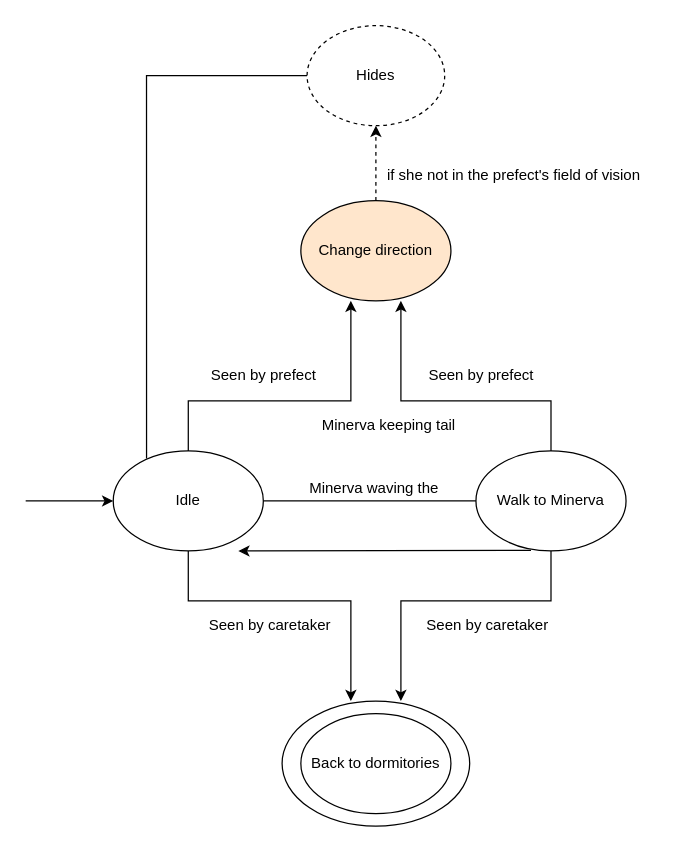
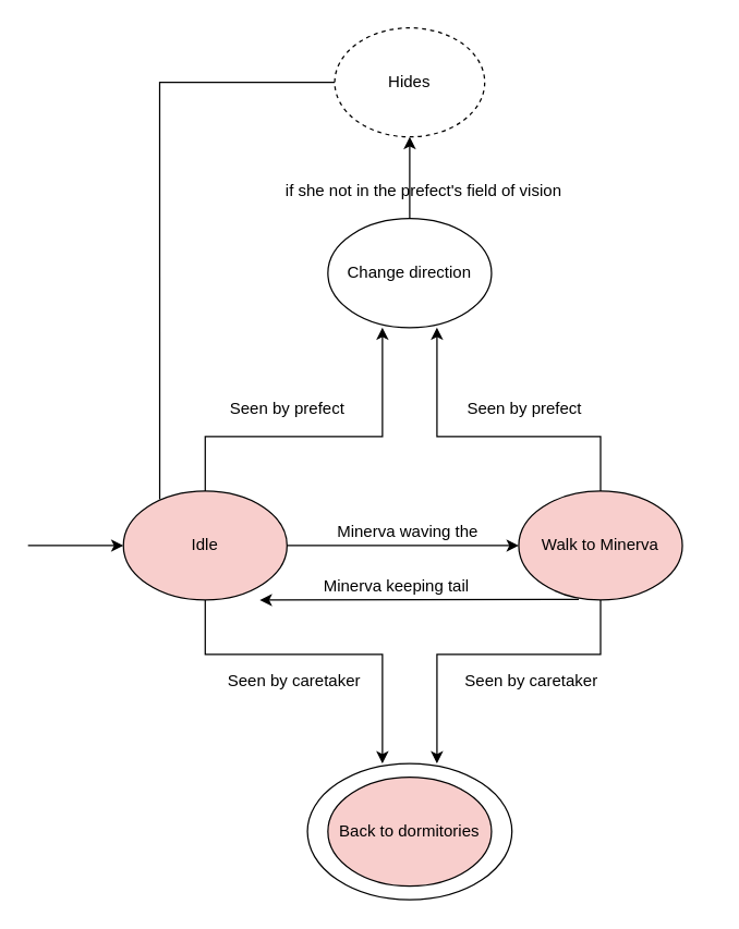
- <mxCell id="19" value="" style="edgeStyle=orthogonalEdgeStyle;rounded=0;orthogonalLoop=1;jettySize=auto;html=1;dashed=1;" edge="1" parent="1" source="20" target="22"><mxGeometry relative="1" as="geometry" /></mxCell>
+ <mxCell id="19" value="" style="edgeStyle=orthogonalEdgeStyle;rounded=0;orthogonalLoop=1;jettySize=auto;html=1;" edge="1" parent="1" source="20" target="22"><mxGeometry relative="1" as="geometry" /></mxCell>
- <mxCell id="23" value="if she not in the prefect's field of vision" style="text;html=1;align=center;verticalAlign=middle;resizable=0;points=[];autosize=1;" vertex="1" parent="1"><mxGeometry x="300" y="130" width="220" height="20" as="geometry" /></mxCell>
+ <mxCell id="23" value="if she not in the prefect's field of vision" style="text;html=1;align=center;verticalAlign=middle;resizable=0;points=[];autosize=1;" vertex="1" parent="1"><mxGeometry x="200" y="130" width="220" height="20" as="geometry" /></mxCell>
- <mxCell id="20" value="Change direction" style="ellipse;whiteSpace=wrap;html=1;fillColor=#ffe6cc;" vertex="1" parent="1"><mxGeometry x="240" y="160" width="120" height="80" as="geometry" /></mxCell>
+ <mxCell id="20" value="Change direction" style="ellipse;whiteSpace=wrap;html=1;" vertex="1" parent="1"><mxGeometry x="240" y="160" width="120" height="80" as="geometry" /></mxCell>
- <mxCell id="13" value="Minerva keeping tail" style="text;html=1;align=center;verticalAlign=middle;resizable=0;points=[];autosize=1;" vertex="1" parent="1"><mxGeometry x="250" y="330" width="120" height="20" as="geometry" /></mxCell>
+ <mxCell id="13" value="Minerva keeping tail" style="text;html=1;align=center;verticalAlign=middle;resizable=0;points=[];autosize=1;" vertex="1" parent="1"><mxGeometry x="230" y="420" width="120" height="20" as="geometry" /></mxCell>
- <mxCell id="6" value="Idle" style="ellipse;whiteSpace=wrap;html=1;" vertex="1" parent="1"><mxGeometry x="90" y="360" width="120" height="80" as="geometry" /></mxCell>
+ <mxCell id="6" value="Idle" style="ellipse;whiteSpace=wrap;html=1;fillColor=#f8cecc;" vertex="1" parent="1"><mxGeometry x="90" y="360" width="120" height="80" as="geometry" /></mxCell>
- <mxCell id="3" value="" style="edgeStyle=orthogonalEdgeStyle;rounded=0;orthogonalLoop=1;jettySize=auto;html=1;endArrow=none;" edge="1" parent="1" source="6" target="10"><mxGeometry relative="1" as="geometry" /></mxCell>
+ <mxCell id="3" value="" style="edgeStyle=orthogonalEdgeStyle;rounded=0;orthogonalLoop=1;jettySize=auto;html=1;" edge="1" parent="1" source="6" target="10"><mxGeometry relative="1" as="geometry" /></mxCell>
- <mxCell id="10" value="Walk to Minerva" style="ellipse;whiteSpace=wrap;html=1;" vertex="1" parent="1"><mxGeometry x="380" y="360" width="120" height="80" as="geometry" /></mxCell>
+ <mxCell id="10" value="Walk to Minerva" style="ellipse;whiteSpace=wrap;html=1;fillColor=#f8cecc;" vertex="1" parent="1"><mxGeometry x="380" y="360" width="120" height="80" as="geometry" /></mxCell>
- <mxCell id="18" value="Back to dormitories" style="ellipse;whiteSpace=wrap;html=1;" vertex="1" parent="1"><mxGeometry x="240" y="570" width="120" height="80" as="geometry" /></mxCell>
+ <mxCell id="18" value="Back to dormitories" style="ellipse;whiteSpace=wrap;html=1;fillColor=#f8cecc;" vertex="1" parent="1"><mxGeometry x="240" y="570" width="120" height="80" as="geometry" /></mxCell>
